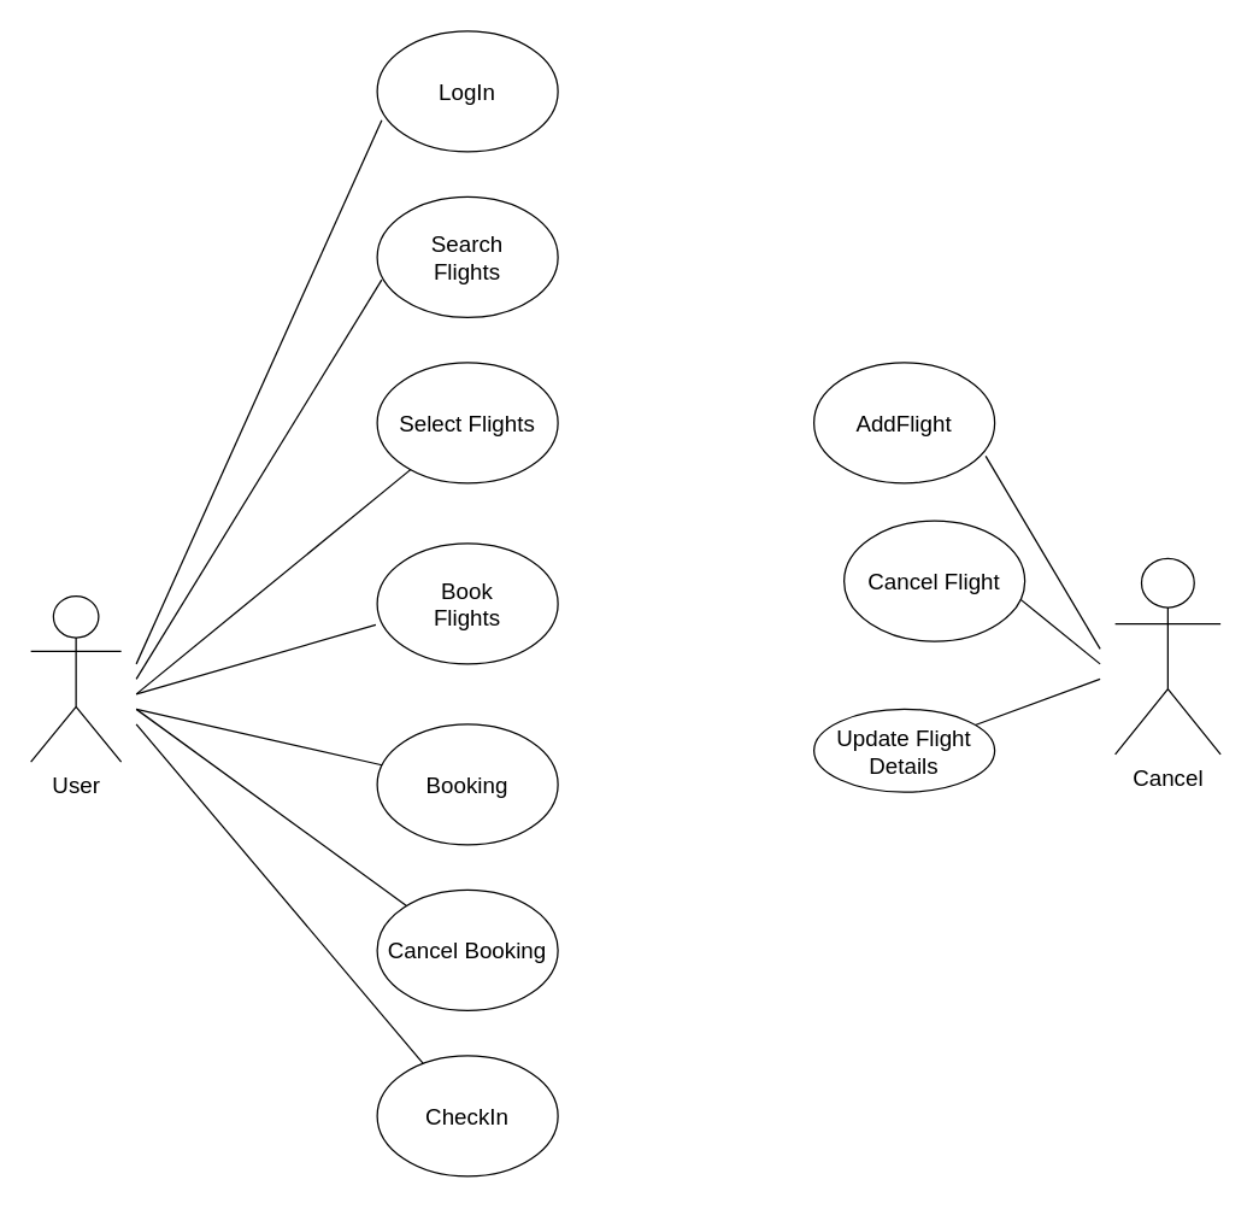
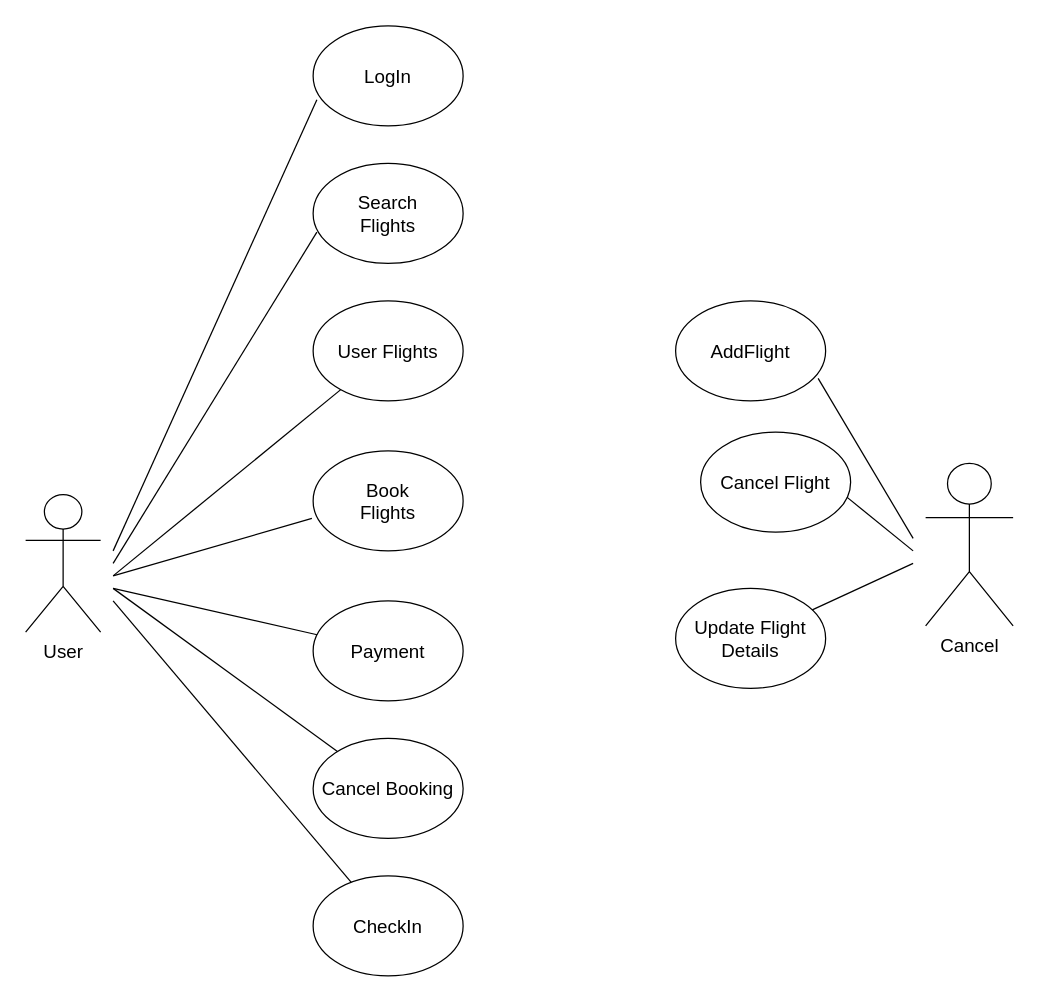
- <mxCell id="10" value="&lt;font style=&quot;font-size: 15px;&quot;&gt;Select Flights&lt;/font&gt;" style="ellipse;whiteSpace=wrap;html=1;" vertex="1" parent="1"><mxGeometry x="250" y="240" width="120" height="80" as="geometry" /></mxCell>
+ <mxCell id="10" value="&lt;font style=&quot;font-size: 15px;&quot;&gt;User Flights&lt;/font&gt;" style="ellipse;whiteSpace=wrap;html=1;" vertex="1" parent="1"><mxGeometry x="250" y="240" width="120" height="80" as="geometry" /></mxCell>
- <mxCell id="25" value="&lt;div&gt;&lt;font style=&quot;font-size: 15px;&quot;&gt;Update Flight&lt;/font&gt;&lt;/div&gt;&lt;div&gt;&lt;font style=&quot;font-size: 15px;&quot;&gt;Details&lt;/font&gt;&lt;/div&gt;" style="ellipse;whiteSpace=wrap;html=1;" vertex="1" parent="1"><mxGeometry x="540" y="470" width="120" height="55" as="geometry" /></mxCell>
+ <mxCell id="25" value="&lt;div&gt;&lt;font style=&quot;font-size: 15px;&quot;&gt;Update Flight&lt;/font&gt;&lt;/div&gt;&lt;div&gt;&lt;font style=&quot;font-size: 15px;&quot;&gt;Details&lt;/font&gt;&lt;/div&gt;" style="ellipse;whiteSpace=wrap;html=1;" vertex="1" parent="1"><mxGeometry x="540" y="470" width="120" height="80" as="geometry" /></mxCell>
- <mxCell id="8" value="&lt;font style=&quot;font-size: 15px;&quot;&gt;Booking&lt;/font&gt;" style="text;html=1;align=center;verticalAlign=middle;whiteSpace=wrap;rounded=0;" vertex="1" parent="1"><mxGeometry x="280" y="505" width="60" height="30" as="geometry" /></mxCell>
+ <mxCell id="8" value="&lt;font style=&quot;font-size: 15px;&quot;&gt;Payment&lt;/font&gt;" style="text;html=1;align=center;verticalAlign=middle;whiteSpace=wrap;rounded=0;" vertex="1" parent="1"><mxGeometry x="280" y="505" width="60" height="30" as="geometry" /></mxCell>
